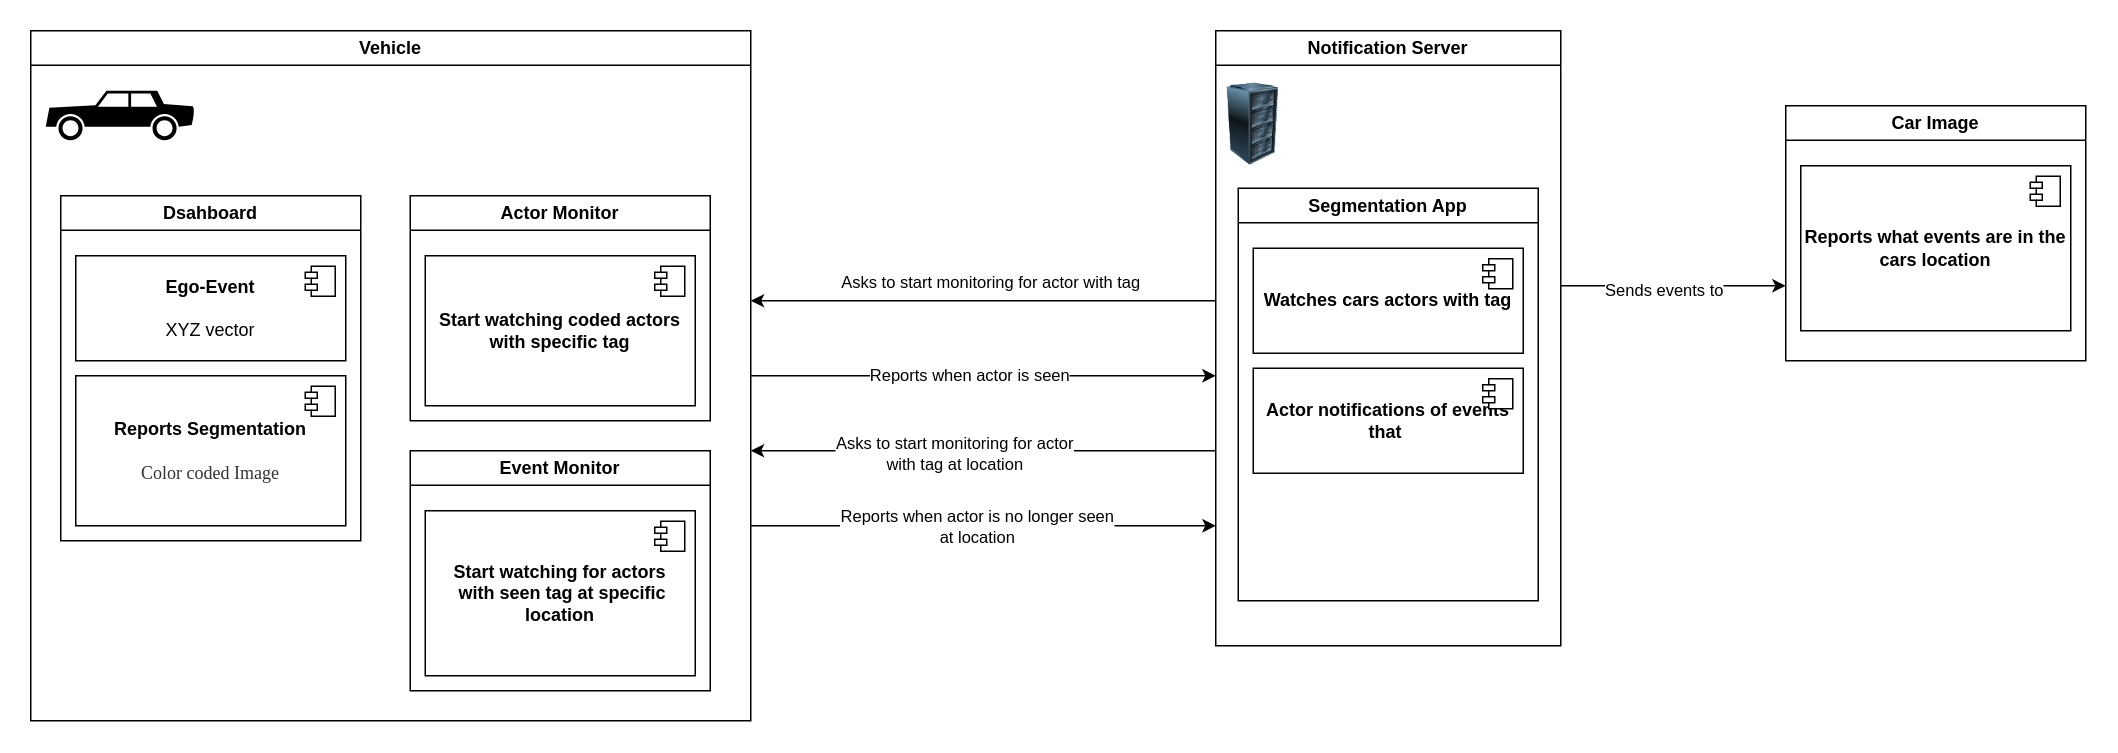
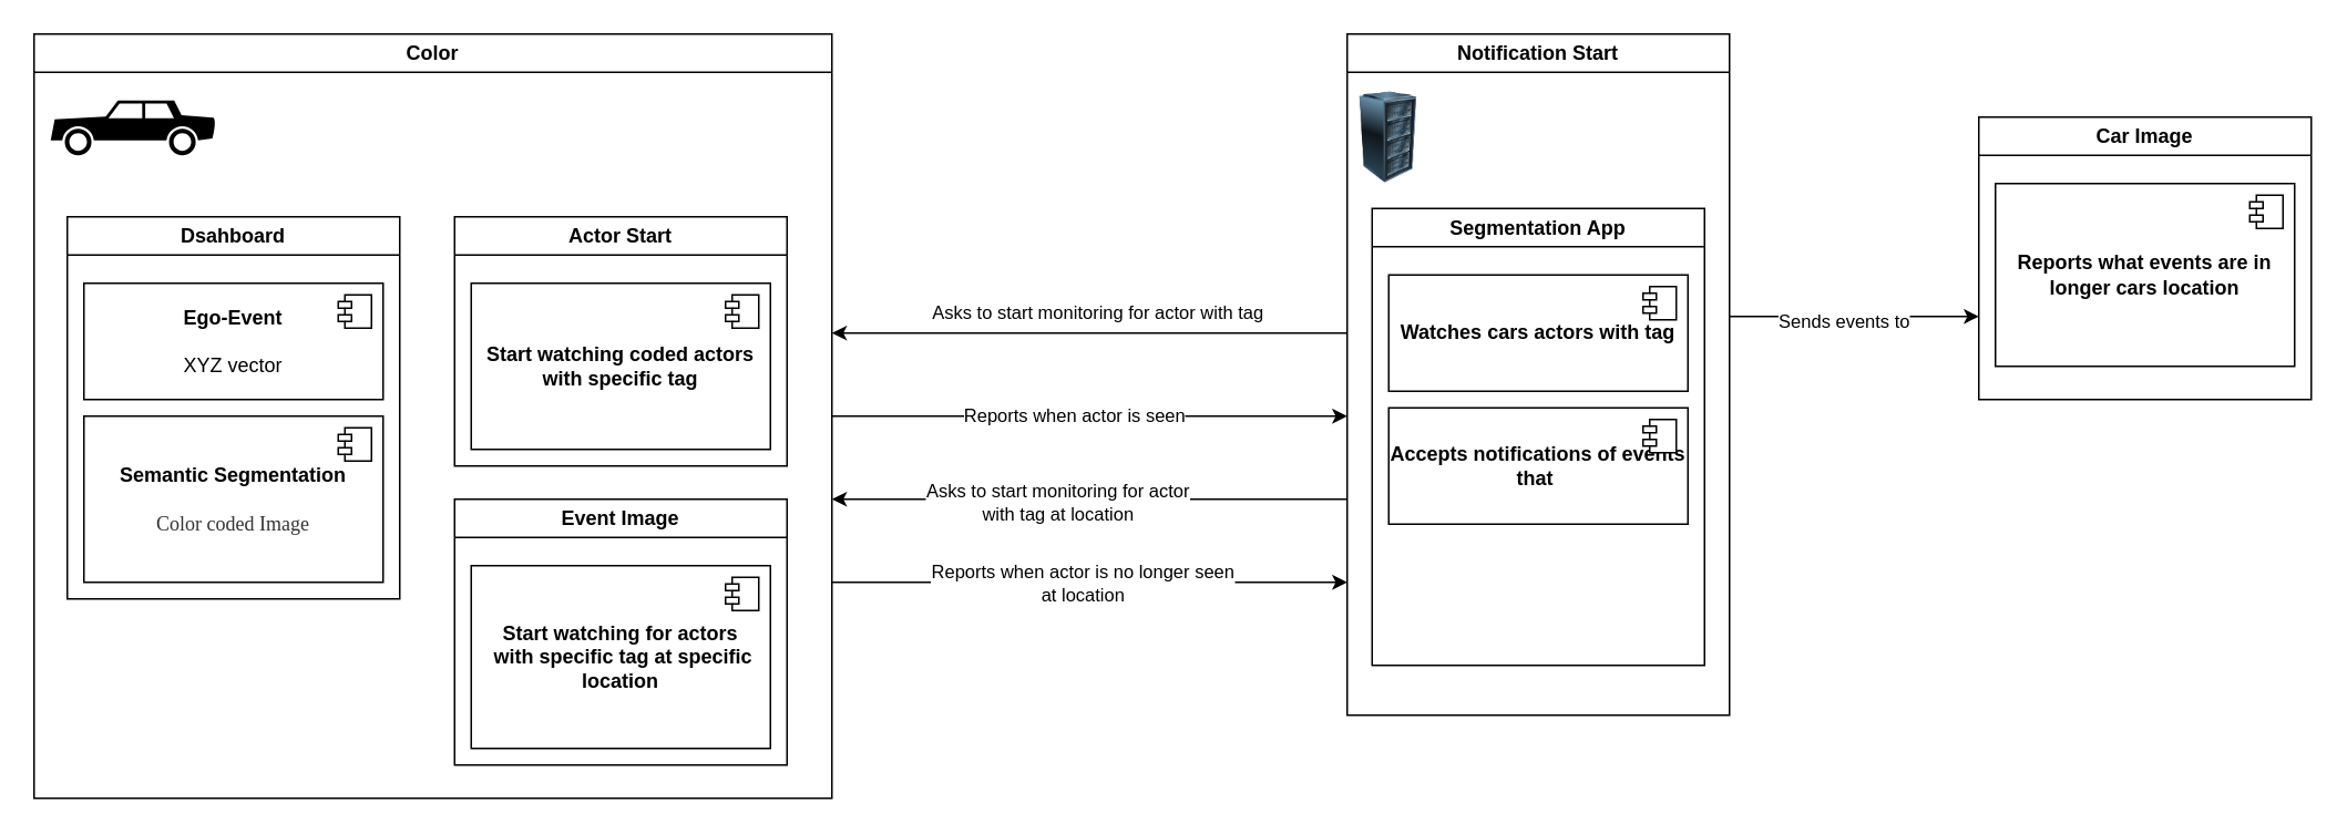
- <mxCell id="19" value="Vehicle" style="swimlane;whiteSpace=wrap;html=1;startSize=23;" vertex="1" parent="1"><mxGeometry x="20" y="20" width="480" height="460" as="geometry" /></mxCell>
+ <mxCell id="19" value="Color" style="swimlane;whiteSpace=wrap;html=1;startSize=23;" vertex="1" parent="1"><mxGeometry x="20" y="20" width="480" height="460" as="geometry" /></mxCell>
- <mxCell id="6" value="Notification Server" style="swimlane;whiteSpace=wrap;html=1;" vertex="1" parent="1"><mxGeometry x="810" y="20" width="230" height="410" as="geometry" /></mxCell>
+ <mxCell id="6" value="Notification Start" style="swimlane;whiteSpace=wrap;html=1;" vertex="1" parent="1"><mxGeometry x="810" y="20" width="230" height="410" as="geometry" /></mxCell>
- <mxCell id="28" value="Actor Monitor" style="swimlane;whiteSpace=wrap;html=1;startSize=23;" vertex="1" parent="19"><mxGeometry x="253" y="110" width="200" height="150" as="geometry" /></mxCell>
+ <mxCell id="28" value="Actor Start" style="swimlane;whiteSpace=wrap;html=1;startSize=23;" vertex="1" parent="19"><mxGeometry x="253" y="110" width="200" height="150" as="geometry" /></mxCell>
- <mxCell id="15" value="&lt;b&gt;Reports what events are in the cars location&lt;/b&gt;" style="html=1;dropTarget=0;whiteSpace=wrap;" vertex="1" parent="14"><mxGeometry x="10" y="40" width="180" height="110" as="geometry" /></mxCell>
+ <mxCell id="15" value="&lt;b&gt;Reports what events are in longer cars location&lt;/b&gt;" style="html=1;dropTarget=0;whiteSpace=wrap;" vertex="1" parent="14"><mxGeometry x="10" y="40" width="180" height="110" as="geometry" /></mxCell>
- <mxCell id="12" value="&lt;b&gt;Actor notifications of events that&amp;nbsp;&lt;/b&gt;" style="html=1;dropTarget=0;whiteSpace=wrap;" vertex="1" parent="8"><mxGeometry x="10" y="120" width="180" height="70" as="geometry" /></mxCell>
+ <mxCell id="12" value="&lt;b&gt;Accepts notifications of events that&amp;nbsp;&lt;/b&gt;" style="html=1;dropTarget=0;whiteSpace=wrap;" vertex="1" parent="8"><mxGeometry x="10" y="120" width="180" height="70" as="geometry" /></mxCell>
- <mxCell id="24" value="&lt;b&gt;Reports Segmentation&lt;/b&gt;&lt;div&gt;&lt;br&gt;&lt;/div&gt;&lt;div&gt;&lt;span style=&quot;color: rgb(51, 51, 51); font-family: Verdana;&quot;&gt;Color coded Image&lt;/span&gt;&lt;/div&gt;" style="html=1;dropTarget=0;whiteSpace=wrap;" vertex="1" parent="22"><mxGeometry x="10" y="120" width="180" height="100" as="geometry" /></mxCell>
+ <mxCell id="24" value="&lt;b&gt;Semantic Segmentation&lt;/b&gt;&lt;div&gt;&lt;br&gt;&lt;/div&gt;&lt;div&gt;&lt;span style=&quot;color: rgb(51, 51, 51); font-family: Verdana;&quot;&gt;Color coded Image&lt;/span&gt;&lt;/div&gt;" style="html=1;dropTarget=0;whiteSpace=wrap;" vertex="1" parent="22"><mxGeometry x="10" y="120" width="180" height="100" as="geometry" /></mxCell>
- <mxCell id="34" value="Event Monitor" style="swimlane;whiteSpace=wrap;html=1;startSize=23;" vertex="1" parent="19"><mxGeometry x="253" y="280" width="200" height="160" as="geometry" /></mxCell>
+ <mxCell id="34" value="Event Image" style="swimlane;whiteSpace=wrap;html=1;startSize=23;" vertex="1" parent="19"><mxGeometry x="253" y="280" width="200" height="160" as="geometry" /></mxCell>
- <mxCell id="36" value="&lt;b&gt;Start watching for actors&lt;/b&gt;&lt;div&gt;&lt;b&gt;&amp;nbsp;with seen tag at specific location&lt;/b&gt;&lt;/div&gt;" style="html=1;dropTarget=0;whiteSpace=wrap;" vertex="1" parent="34"><mxGeometry x="10" y="40" width="180" height="110" as="geometry" /></mxCell>
+ <mxCell id="36" value="&lt;b&gt;Start watching for actors&lt;/b&gt;&lt;div&gt;&lt;b&gt;&amp;nbsp;with specific tag at specific location&lt;/b&gt;&lt;/div&gt;" style="html=1;dropTarget=0;whiteSpace=wrap;" vertex="1" parent="34"><mxGeometry x="10" y="40" width="180" height="110" as="geometry" /></mxCell>
